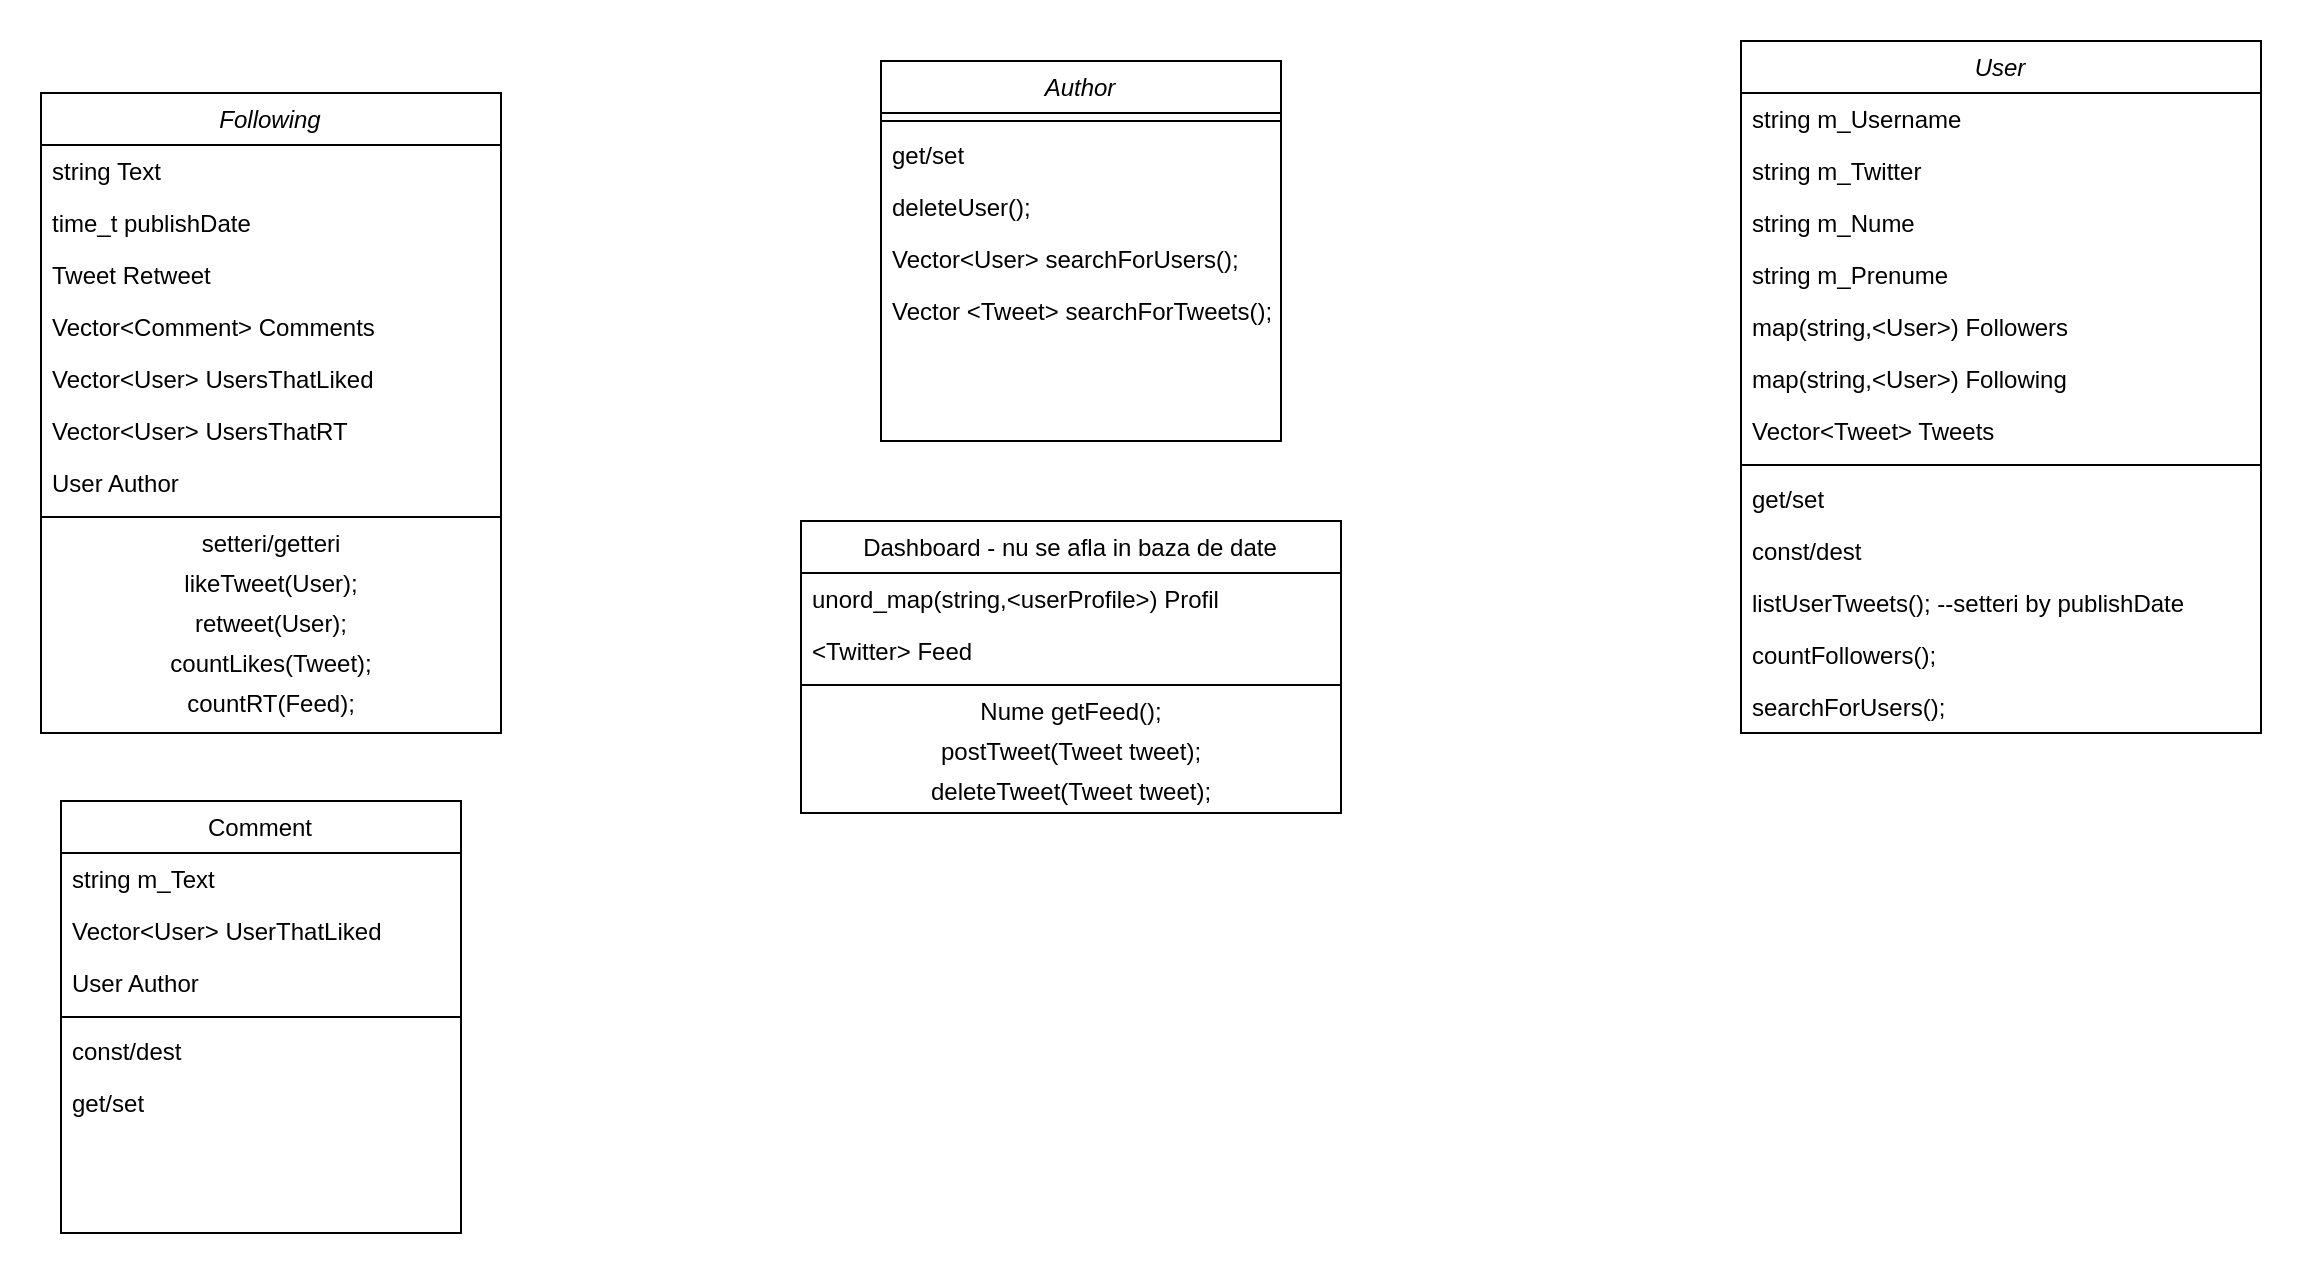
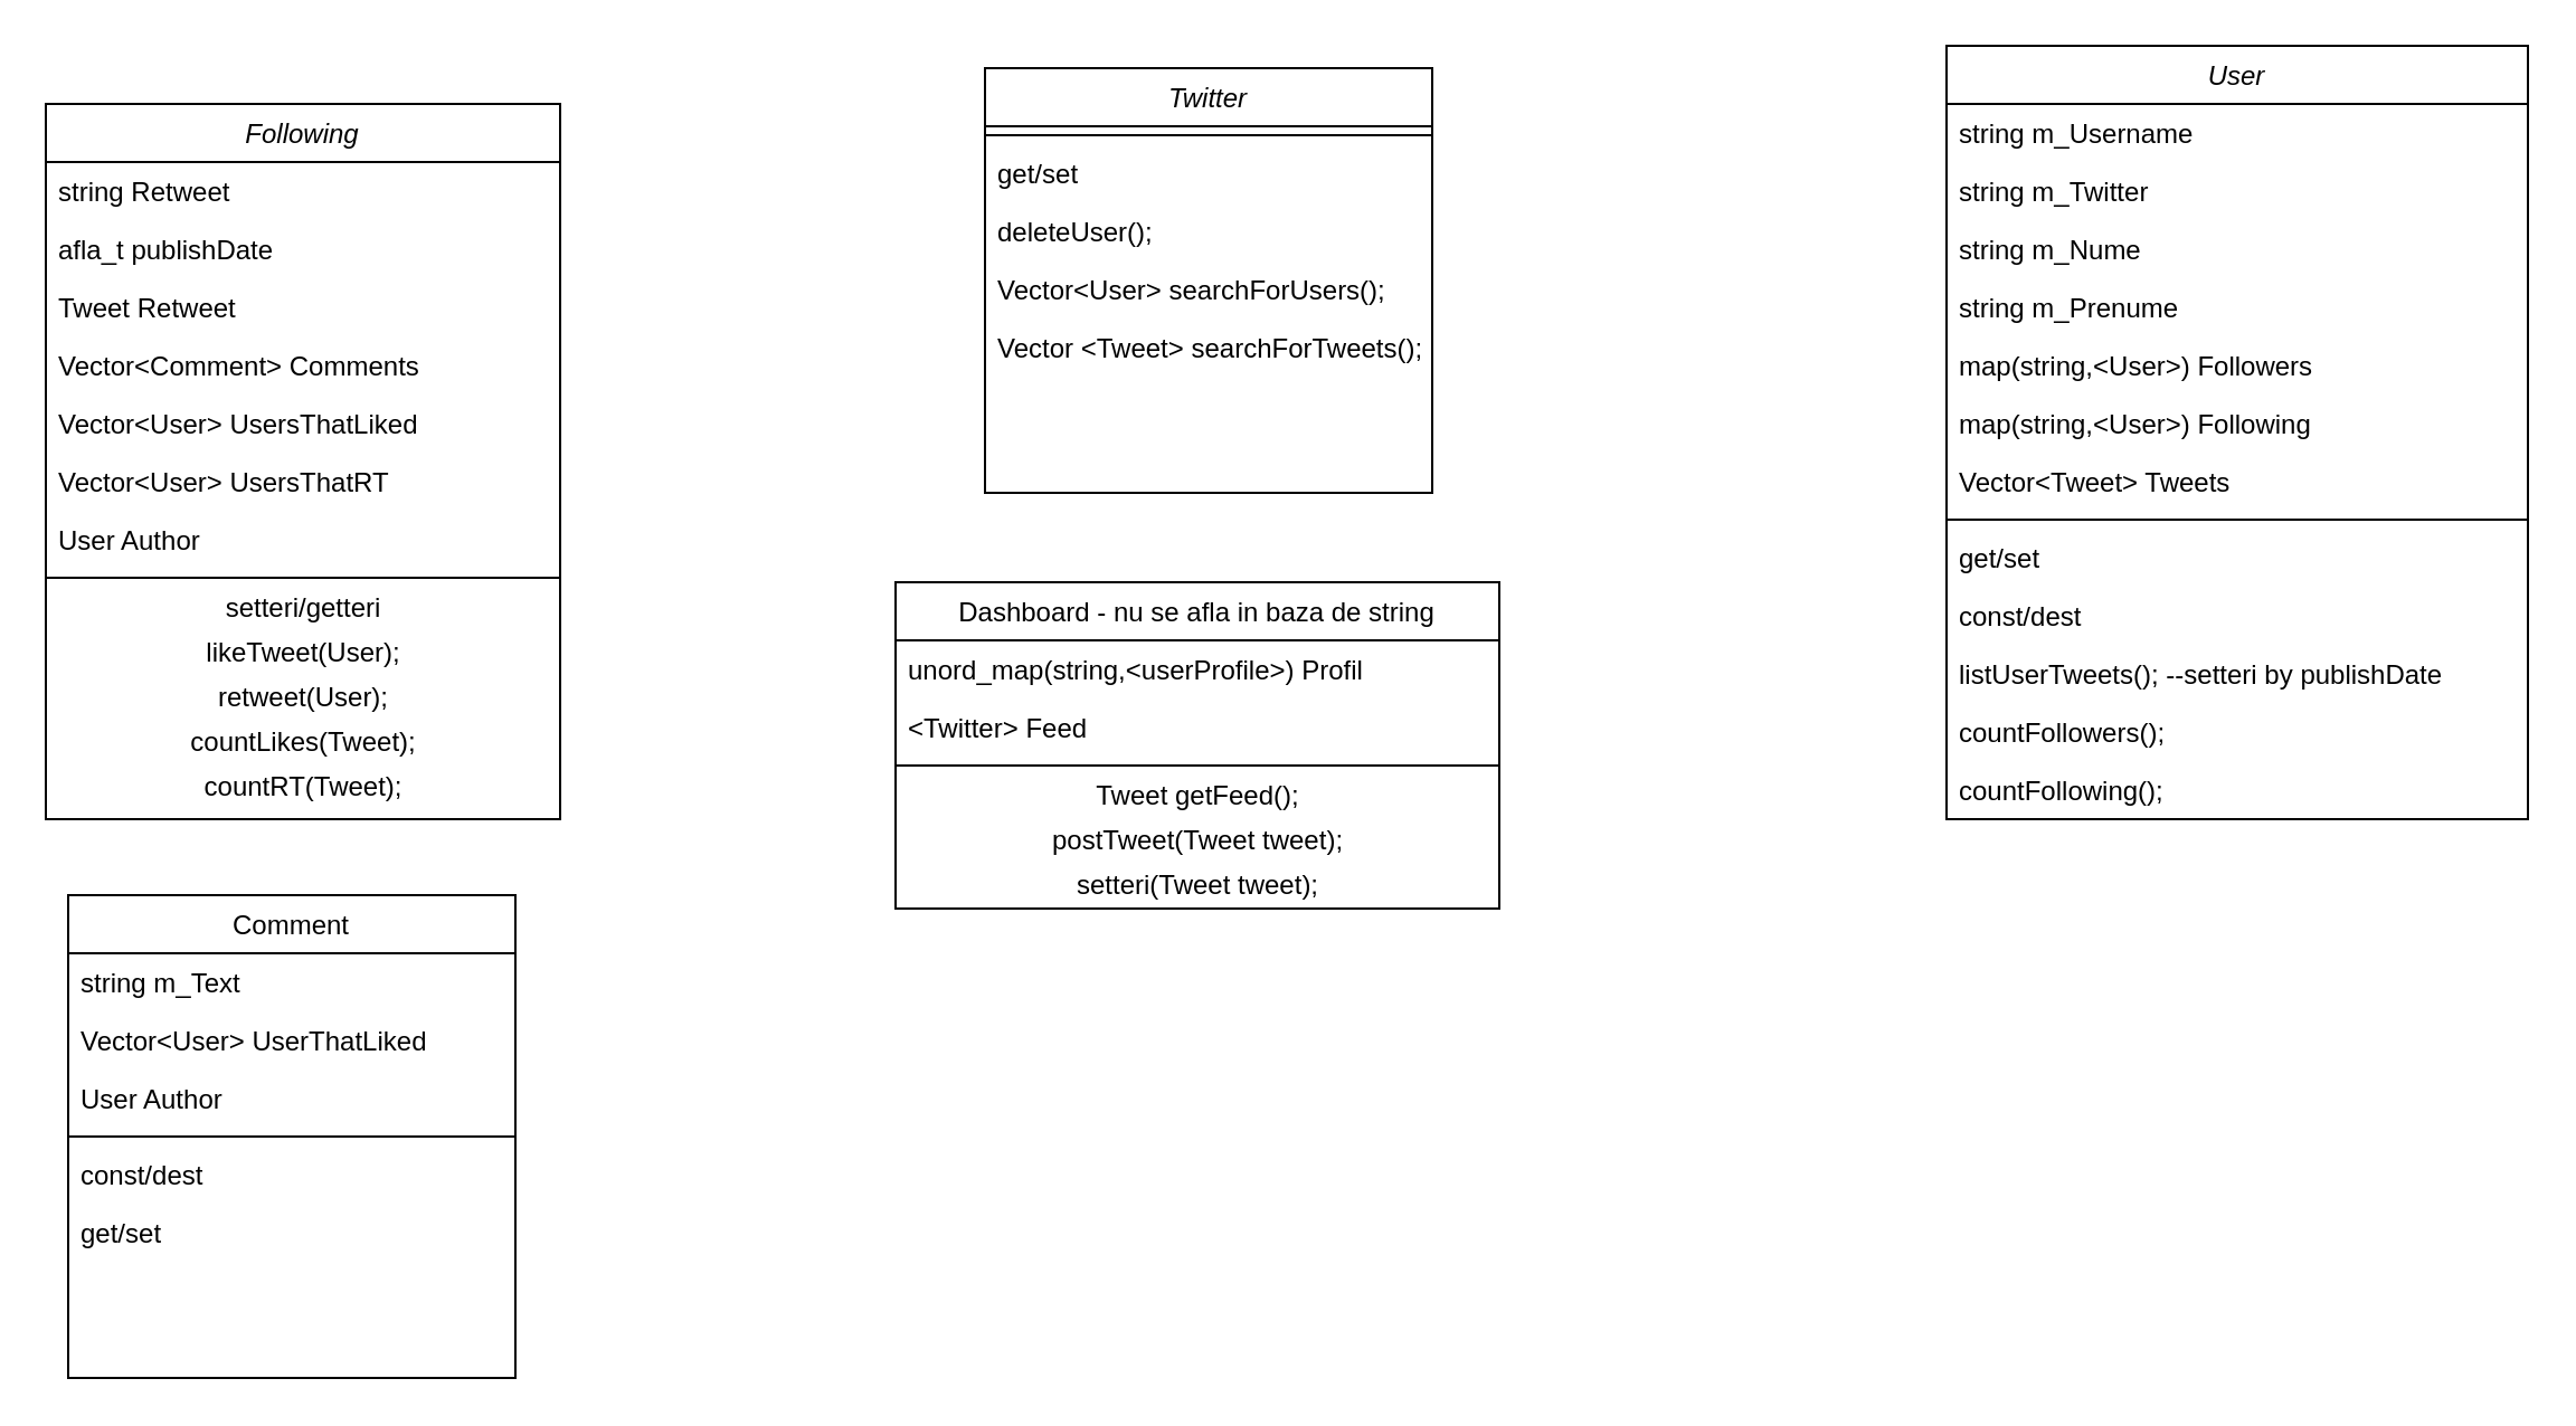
- <mxCell id="37" value="Author&#10;" style="swimlane;fontStyle=2;align=center;verticalAlign=top;childLayout=stackLayout;horizontal=1;startSize=26;horizontalStack=0;resizeParent=1;resizeLast=0;collapsible=1;marginBottom=0;rounded=0;shadow=0;strokeWidth=1;" parent="1" vertex="1"><mxGeometry x="440" y="30" width="200" height="190" as="geometry"><mxRectangle x="230" y="140" width="160" height="26" as="alternateBounds" /></mxGeometry></mxCell>
+ <mxCell id="37" value="Twitter&#10;" style="swimlane;fontStyle=2;align=center;verticalAlign=top;childLayout=stackLayout;horizontal=1;startSize=26;horizontalStack=0;resizeParent=1;resizeLast=0;collapsible=1;marginBottom=0;rounded=0;shadow=0;strokeWidth=1;" parent="1" vertex="1"><mxGeometry x="440" y="30" width="200" height="190" as="geometry"><mxRectangle x="230" y="140" width="160" height="26" as="alternateBounds" /></mxGeometry></mxCell>
- <mxCell id="24" value="string Text" style="text;align=left;verticalAlign=top;spacingLeft=4;spacingRight=4;overflow=hidden;rotatable=0;points=[[0,0.5],[1,0.5]];portConstraint=eastwest;" parent="23" vertex="1"><mxGeometry y="26" width="230" height="26" as="geometry" /></mxCell>
+ <mxCell id="24" value="string Retweet" style="text;align=left;verticalAlign=top;spacingLeft=4;spacingRight=4;overflow=hidden;rotatable=0;points=[[0,0.5],[1,0.5]];portConstraint=eastwest;" parent="23" vertex="1"><mxGeometry y="26" width="230" height="26" as="geometry" /></mxCell>
- <mxCell id="25" value="time_t publishDate" style="text;align=left;verticalAlign=top;spacingLeft=4;spacingRight=4;overflow=hidden;rotatable=0;points=[[0,0.5],[1,0.5]];portConstraint=eastwest;rounded=0;shadow=0;html=0;" vertex="1" parent="23"><mxGeometry y="52" width="230" height="26" as="geometry" /></mxCell>
+ <mxCell id="25" value="afla_t publishDate" style="text;align=left;verticalAlign=top;spacingLeft=4;spacingRight=4;overflow=hidden;rotatable=0;points=[[0,0.5],[1,0.5]];portConstraint=eastwest;rounded=0;shadow=0;html=0;" vertex="1" parent="23"><mxGeometry y="52" width="230" height="26" as="geometry" /></mxCell>
- <mxCell id="16" value="Dashboard - nu se afla in baza de date" style="swimlane;fontStyle=0;align=center;verticalAlign=top;childLayout=stackLayout;horizontal=1;startSize=26;horizontalStack=0;resizeParent=1;resizeLast=0;collapsible=1;marginBottom=0;rounded=0;shadow=0;strokeWidth=1;" parent="1" vertex="1"><mxGeometry x="400" y="260" width="270" height="146" as="geometry"><mxRectangle x="130" y="380" width="160" height="26" as="alternateBounds" /></mxGeometry></mxCell>
+ <mxCell id="16" value="Dashboard - nu se afla in baza de string" style="swimlane;fontStyle=0;align=center;verticalAlign=top;childLayout=stackLayout;horizontal=1;startSize=26;horizontalStack=0;resizeParent=1;resizeLast=0;collapsible=1;marginBottom=0;rounded=0;shadow=0;strokeWidth=1;" parent="1" vertex="1"><mxGeometry x="400" y="260" width="270" height="146" as="geometry"><mxRectangle x="130" y="380" width="160" height="26" as="alternateBounds" /></mxGeometry></mxCell>
- <mxCell id="36" value="countRT(Feed);" style="text;html=1;align=center;verticalAlign=middle;resizable=0;points=[];autosize=1;" vertex="1" parent="23"><mxGeometry y="296" width="230" height="20" as="geometry" /></mxCell>
+ <mxCell id="36" value="countRT(Tweet);" style="text;html=1;align=center;verticalAlign=middle;resizable=0;points=[];autosize=1;" vertex="1" parent="23"><mxGeometry y="296" width="230" height="20" as="geometry" /></mxCell>
- <mxCell id="15" value="searchForUsers();" style="text;align=left;verticalAlign=top;spacingLeft=4;spacingRight=4;overflow=hidden;rotatable=0;points=[[0,0.5],[1,0.5]];portConstraint=eastwest;" vertex="1" parent="2"><mxGeometry y="320" width="260" height="26" as="geometry" /></mxCell>
+ <mxCell id="15" value="countFollowing();" style="text;align=left;verticalAlign=top;spacingLeft=4;spacingRight=4;overflow=hidden;rotatable=0;points=[[0,0.5],[1,0.5]];portConstraint=eastwest;" vertex="1" parent="2"><mxGeometry y="320" width="260" height="26" as="geometry" /></mxCell>
- <mxCell id="20" value="Nume getFeed();" style="text;html=1;align=center;verticalAlign=middle;resizable=0;points=[];autosize=1;" parent="16" vertex="1"><mxGeometry y="86" width="270" height="20" as="geometry" /></mxCell>
+ <mxCell id="20" value="Tweet getFeed();" style="text;html=1;align=center;verticalAlign=middle;resizable=0;points=[];autosize=1;" parent="16" vertex="1"><mxGeometry y="86" width="270" height="20" as="geometry" /></mxCell>
- <mxCell id="22" value="deleteTweet(Tweet tweet);" style="text;html=1;align=center;verticalAlign=middle;resizable=0;points=[];autosize=1;" vertex="1" parent="16"><mxGeometry y="126" width="270" height="20" as="geometry" /></mxCell>
+ <mxCell id="22" value="setteri(Tweet tweet);" style="text;html=1;align=center;verticalAlign=middle;resizable=0;points=[];autosize=1;" vertex="1" parent="16"><mxGeometry y="126" width="270" height="20" as="geometry" /></mxCell>
